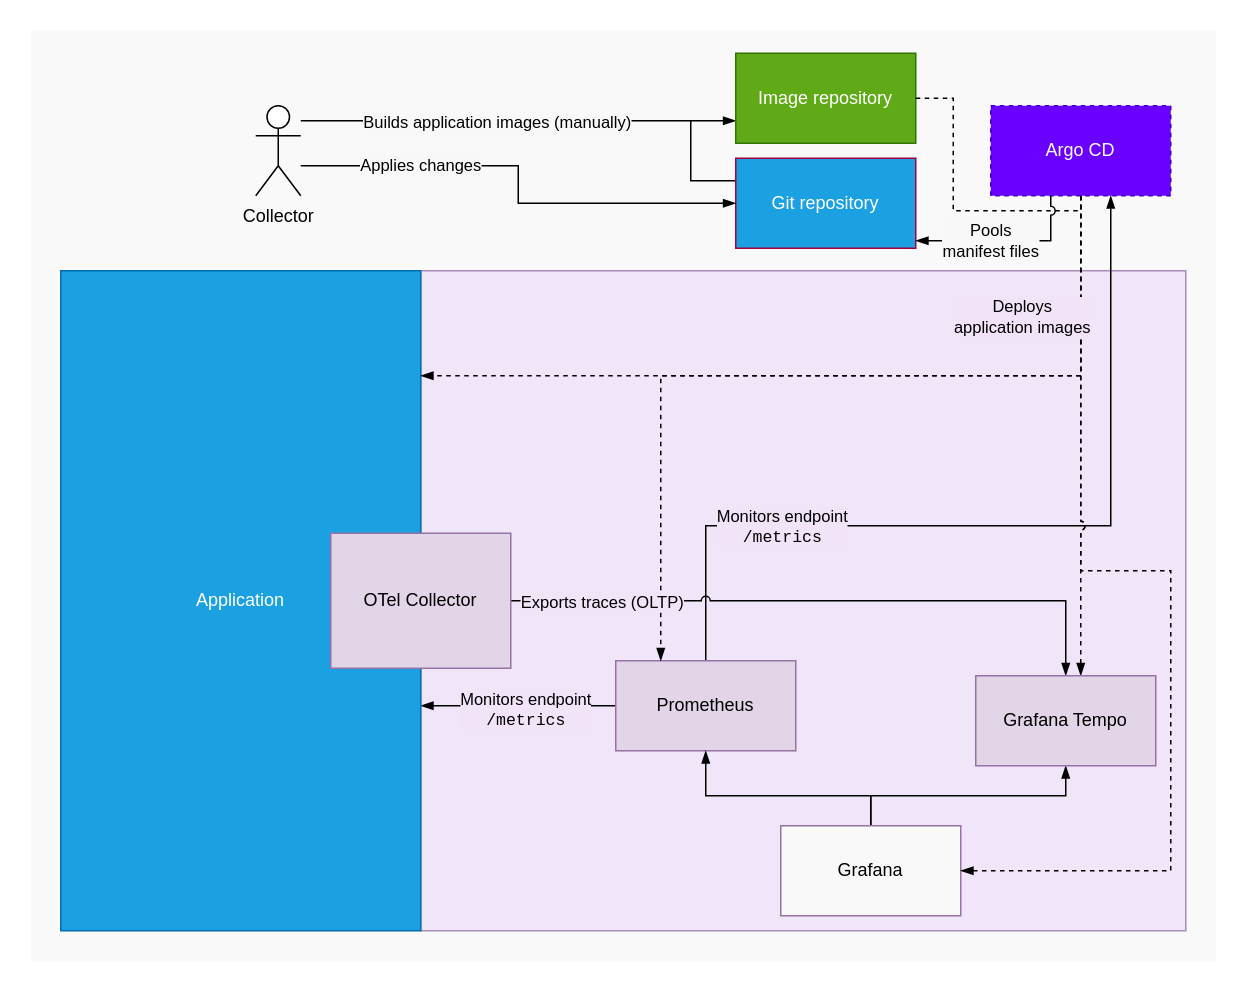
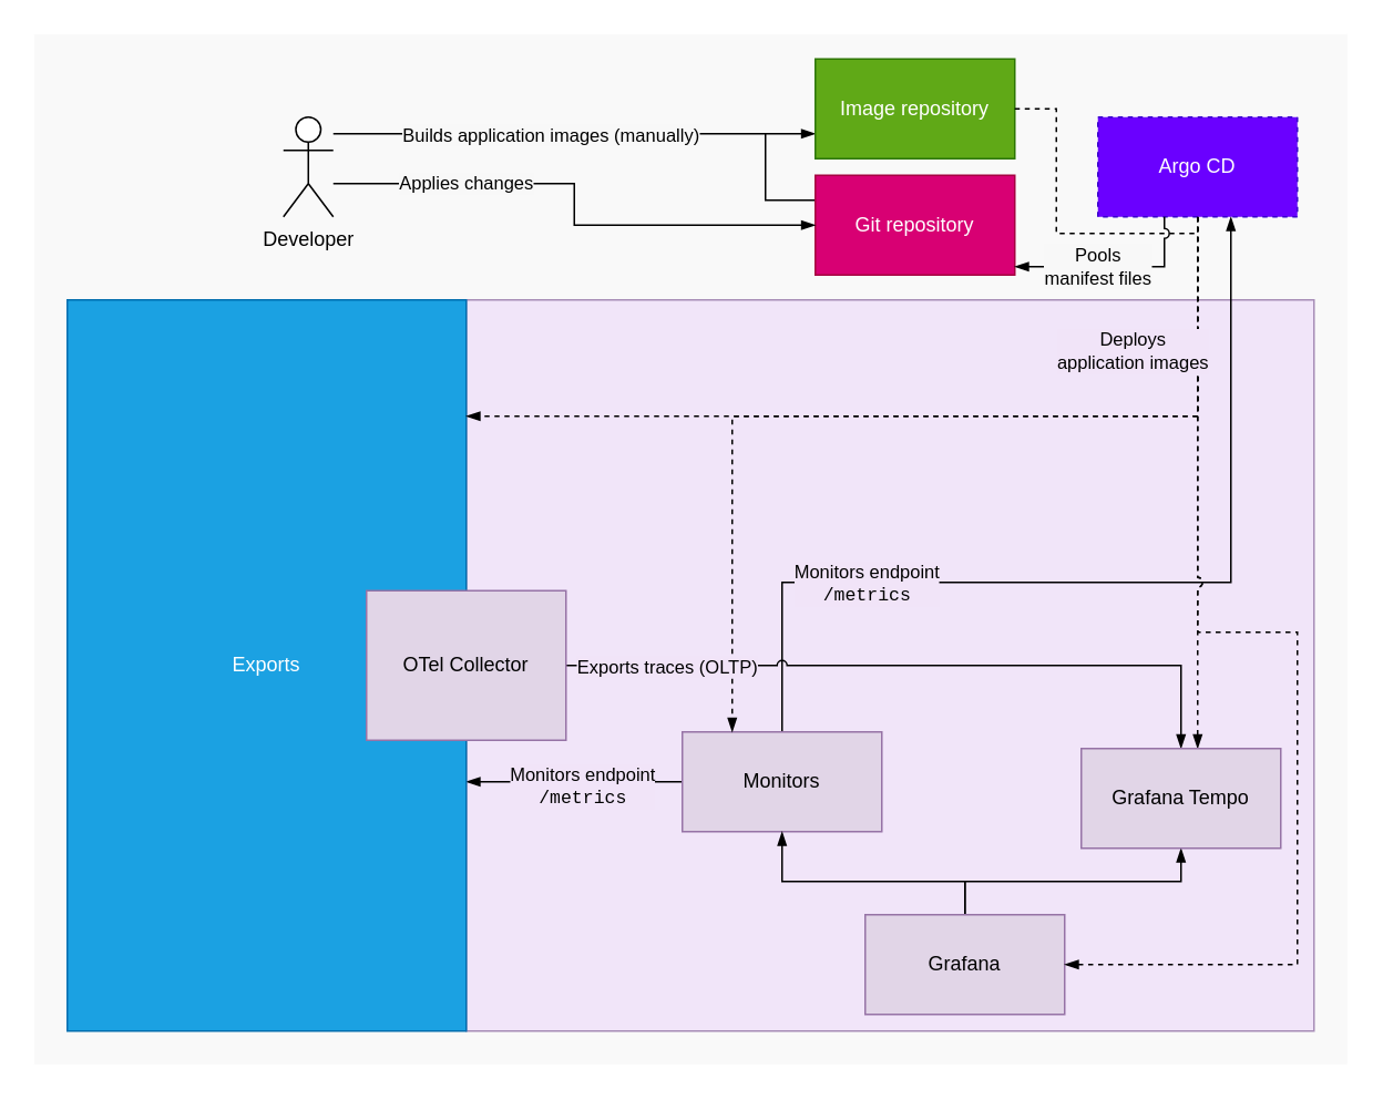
- <mxCell id="5" value="Git repository" style="rounded=0;whiteSpace=wrap;html=1;fillColor=#1ba1e2;strokeColor=#A50040;fontColor=#ffffff;" vertex="1" parent="1"><mxGeometry x="490" y="105" width="120" height="60" as="geometry" /></mxCell>
+ <mxCell id="5" value="Git repository" style="rounded=0;whiteSpace=wrap;html=1;fillColor=#d80073;strokeColor=#A50040;fontColor=#ffffff;" vertex="1" parent="1"><mxGeometry x="490" y="105" width="120" height="60" as="geometry" /></mxCell>
- <mxCell id="17" value="Collector" style="shape=umlActor;verticalLabelPosition=bottom;verticalAlign=top;html=1;outlineConnect=0;" vertex="1" parent="1"><mxGeometry x="170" y="70" width="30" height="60" as="geometry" /></mxCell>
+ <mxCell id="17" value="Developer" style="shape=umlActor;verticalLabelPosition=bottom;verticalAlign=top;html=1;outlineConnect=0;" vertex="1" parent="1"><mxGeometry x="170" y="70" width="30" height="60" as="geometry" /></mxCell>
- <mxCell id="24" value="Application" style="rounded=0;whiteSpace=wrap;html=1;fillColor=#1ba1e2;strokeColor=#006EAF;fontColor=#ffffff;fillStyle=auto;" vertex="1" parent="1"><mxGeometry y="180" width="240" height="440" as="geometry" x="40" /></mxCell>
+ <mxCell id="24" value="Exports" style="rounded=0;whiteSpace=wrap;html=1;fillColor=#1ba1e2;strokeColor=#006EAF;fontColor=#ffffff;fillStyle=auto;" vertex="1" parent="1"><mxGeometry y="180" width="240" height="440" as="geometry" x="40" /></mxCell>
- <mxCell id="10" value="Prometheus" style="rounded=0;whiteSpace=wrap;html=1;fillColor=#e1d5e7;strokeColor=#9673a6;" vertex="1" parent="1"><mxGeometry x="410" y="440" width="120" height="60" as="geometry" /></mxCell>
+ <mxCell id="10" value="Monitors" style="rounded=0;whiteSpace=wrap;html=1;fillColor=#e1d5e7;strokeColor=#9673a6;" vertex="1" parent="1"><mxGeometry x="410" y="440" width="120" height="60" as="geometry" /></mxCell>
- <mxCell id="13" value="Grafana" style="rounded=0;whiteSpace=wrap;html=1;fillColor=#f9f9f9;strokeColor=#9673a6;" vertex="1" parent="1"><mxGeometry x="520" y="550" width="120" height="60" as="geometry" /></mxCell>
+ <mxCell id="13" value="Grafana" style="rounded=0;whiteSpace=wrap;html=1;fillColor=#e1d5e7;strokeColor=#9673a6;" vertex="1" parent="1"><mxGeometry x="520" y="550" width="120" height="60" as="geometry" /></mxCell>
